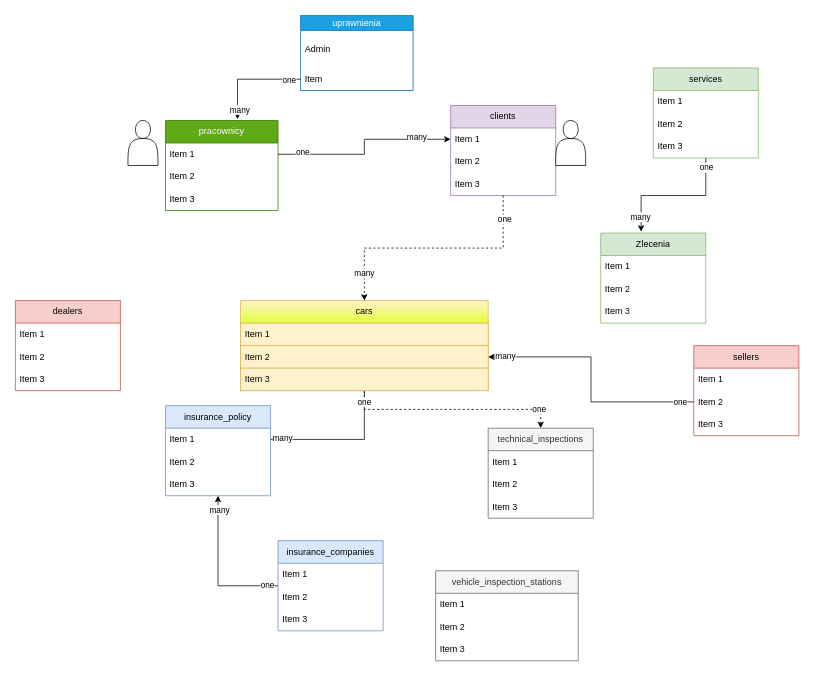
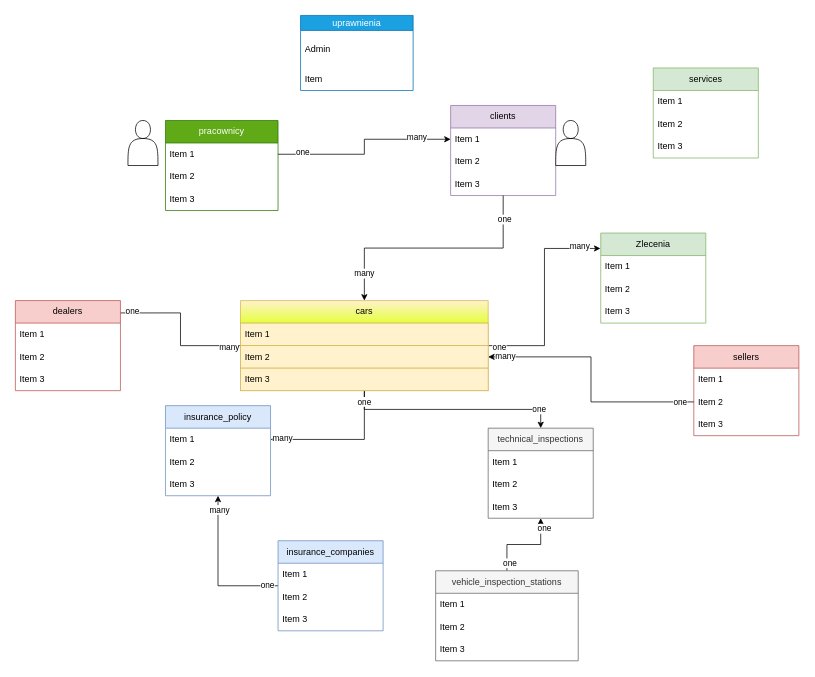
- <mxCell id="78" style="edgeStyle=orthogonalEdgeStyle;rounded=0;orthogonalLoop=1;jettySize=auto;html=1;entryX=0.64;entryY=-0.015;entryDx=0;entryDy=0;entryPerimeter=0;" edge="1" parent="1" source="32" target="33"><mxGeometry relative="1" as="geometry" /></mxCell>
- <mxCell id="79" value="many" style="edgeLabel;html=1;align=center;verticalAlign=middle;resizable=0;points=[];" vertex="1" connectable="0" parent="78"><mxGeometry x="0.801" y="2" relative="1" as="geometry"><mxPoint as="offset" /></mxGeometry></mxCell>
- <mxCell id="80" value="one" style="edgeLabel;html=1;align=center;verticalAlign=middle;resizable=0;points=[];" vertex="1" connectable="0" parent="78"><mxGeometry x="-0.773" y="1" relative="1" as="geometry"><mxPoint as="offset" /></mxGeometry></mxCell>
- <mxCell id="47" style="edgeStyle=orthogonalEdgeStyle;rounded=0;orthogonalLoop=1;jettySize=auto;html=1;entryX=0.384;entryY=-0.015;entryDx=0;entryDy=0;entryPerimeter=0;" edge="1" parent="1" source="26" target="37"><mxGeometry relative="1" as="geometry" /></mxCell>
- <mxCell id="48" value="many" style="edgeLabel;html=1;align=center;verticalAlign=middle;resizable=0;points=[];" vertex="1" connectable="0" parent="47"><mxGeometry x="0.792" y="-1" relative="1" as="geometry"><mxPoint as="offset" /></mxGeometry></mxCell>
- <mxCell id="49" value="one" style="edgeLabel;html=1;align=center;verticalAlign=middle;resizable=0;points=[];" vertex="1" connectable="0" parent="47"><mxGeometry x="-0.87" relative="1" as="geometry"><mxPoint as="offset" /></mxGeometry></mxCell>
- <mxCell id="44" style="edgeStyle=orthogonalEdgeStyle;rounded=0;orthogonalLoop=1;jettySize=auto;html=1;dashed=1;" edge="1" parent="1" source="14" target="10"><mxGeometry relative="1" as="geometry"><mxPoint x="820" y="705" as="targetPoint" /></mxGeometry></mxCell>
+ <mxCell id="44" style="edgeStyle=orthogonalEdgeStyle;rounded=0;orthogonalLoop=1;jettySize=auto;html=1;" edge="1" parent="1" source="14" target="10"><mxGeometry relative="1" as="geometry"><mxPoint x="820" y="705" as="targetPoint" /></mxGeometry></mxCell>
+ <mxCell id="2" style="edgeStyle=orthogonalEdgeStyle;rounded=0;orthogonalLoop=1;jettySize=auto;html=1;entryX=-0.003;entryY=0.171;entryDx=0;entryDy=0;entryPerimeter=0;" edge="1" parent="1" source="10" target="37"><mxGeometry relative="1" as="geometry"><mxPoint x="1030" y="540" as="targetPoint" /></mxGeometry></mxCell>
+ <mxCell id="3" value="one" style="edgeLabel;html=1;align=center;verticalAlign=middle;resizable=0;points=[];" vertex="1" connectable="0" parent="2"><mxGeometry x="-0.9" y="-1" relative="1" as="geometry"><mxPoint as="offset" /></mxGeometry></mxCell>
+ <mxCell id="4" value="many" style="edgeLabel;html=1;align=center;verticalAlign=middle;resizable=0;points=[];" vertex="1" connectable="0" parent="2"><mxGeometry x="0.802" y="3" relative="1" as="geometry"><mxPoint as="offset" /></mxGeometry></mxCell>
+ <mxCell id="41" style="edgeStyle=orthogonalEdgeStyle;rounded=0;orthogonalLoop=1;jettySize=auto;html=1;exitX=1.003;exitY=0.137;exitDx=0;exitDy=0;exitPerimeter=0;" edge="1" parent="1" source="22" target="10"><mxGeometry relative="1" as="geometry"><mxPoint x="910" y="610" as="targetPoint" /></mxGeometry></mxCell>
+ <mxCell id="42" value="one" style="edgeLabel;html=1;align=center;verticalAlign=middle;resizable=0;points=[];" vertex="1" connectable="0" parent="41"><mxGeometry x="-0.85" y="3" relative="1" as="geometry"><mxPoint as="offset" /></mxGeometry></mxCell>
+ <mxCell id="43" value="many" style="edgeLabel;html=1;align=center;verticalAlign=middle;resizable=0;points=[];" vertex="1" connectable="0" parent="41"><mxGeometry x="0.85" y="-1" relative="1" as="geometry"><mxPoint as="offset" /></mxGeometry></mxCell>
- <mxCell id="5" style="edgeStyle=orthogonalEdgeStyle;rounded=0;orthogonalLoop=1;jettySize=auto;html=1;dashed=1;" edge="1" parent="1" source="10" target="67"><mxGeometry relative="1" as="geometry" /></mxCell>
+ <mxCell id="5" style="edgeStyle=orthogonalEdgeStyle;rounded=0;orthogonalLoop=1;jettySize=auto;html=1;" edge="1" parent="1" source="10" target="67"><mxGeometry relative="1" as="geometry" /></mxCell>
+ <mxCell id="71" style="edgeStyle=orthogonalEdgeStyle;rounded=0;orthogonalLoop=1;jettySize=auto;html=1;" edge="1" parent="1" source="74" target="67"><mxGeometry relative="1" as="geometry" /></mxCell>
+ <mxCell id="72" value="one" style="edgeLabel;html=1;align=center;verticalAlign=middle;resizable=0;points=[];" vertex="1" connectable="0" parent="71"><mxGeometry x="-0.809" y="-3" relative="1" as="geometry"><mxPoint as="offset" /></mxGeometry></mxCell>
+ <mxCell id="73" value="one" style="edgeLabel;html=1;align=center;verticalAlign=middle;resizable=0;points=[];" vertex="1" connectable="0" parent="71"><mxGeometry x="0.775" y="-4" relative="1" as="geometry"><mxPoint as="offset" /></mxGeometry></mxCell>
